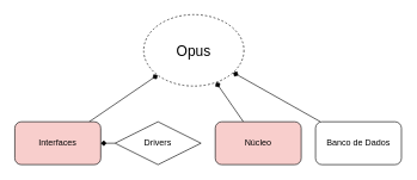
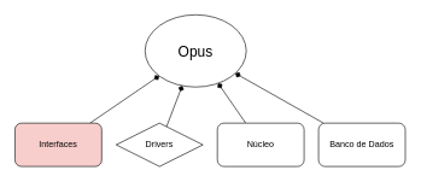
- <mxCell id="10" value="Opus" style="ellipse;whiteSpace=wrap;html=1;fontSize=20;dashed=1;" vertex="1" parent="1"><mxGeometry x="200" y="20" width="140" height="100" as="geometry" /></mxCell>
+ <mxCell id="10" value="Opus" style="ellipse;whiteSpace=wrap;html=1;fontSize=20;" vertex="1" parent="1"><mxGeometry x="200" y="20" width="140" height="100" as="geometry" /></mxCell>
- <mxCell id="4" style="edgeStyle=none;html=1;fontSize=20;endArrow=diamond;endFill=1;" edge="1" parent="1" source="5" target="3"><mxGeometry relative="1" as="geometry" /></mxCell>
+ <mxCell id="4" style="edgeStyle=none;html=1;fontSize=20;endArrow=diamond;endFill=1;" edge="1" parent="1" source="5" target="10"><mxGeometry relative="1" as="geometry" /></mxCell>
- <mxCell id="7" value="Núcleo" style="rounded=1;whiteSpace=wrap;html=1;fillColor=#f8cecc;" vertex="1" parent="1"><mxGeometry x="300" y="170" width="120" height="60" as="geometry" /></mxCell>
+ <mxCell id="7" value="Núcleo" style="rounded=1;whiteSpace=wrap;html=1;" vertex="1" parent="1"><mxGeometry x="300" y="170" width="120" height="60" as="geometry" /></mxCell>
